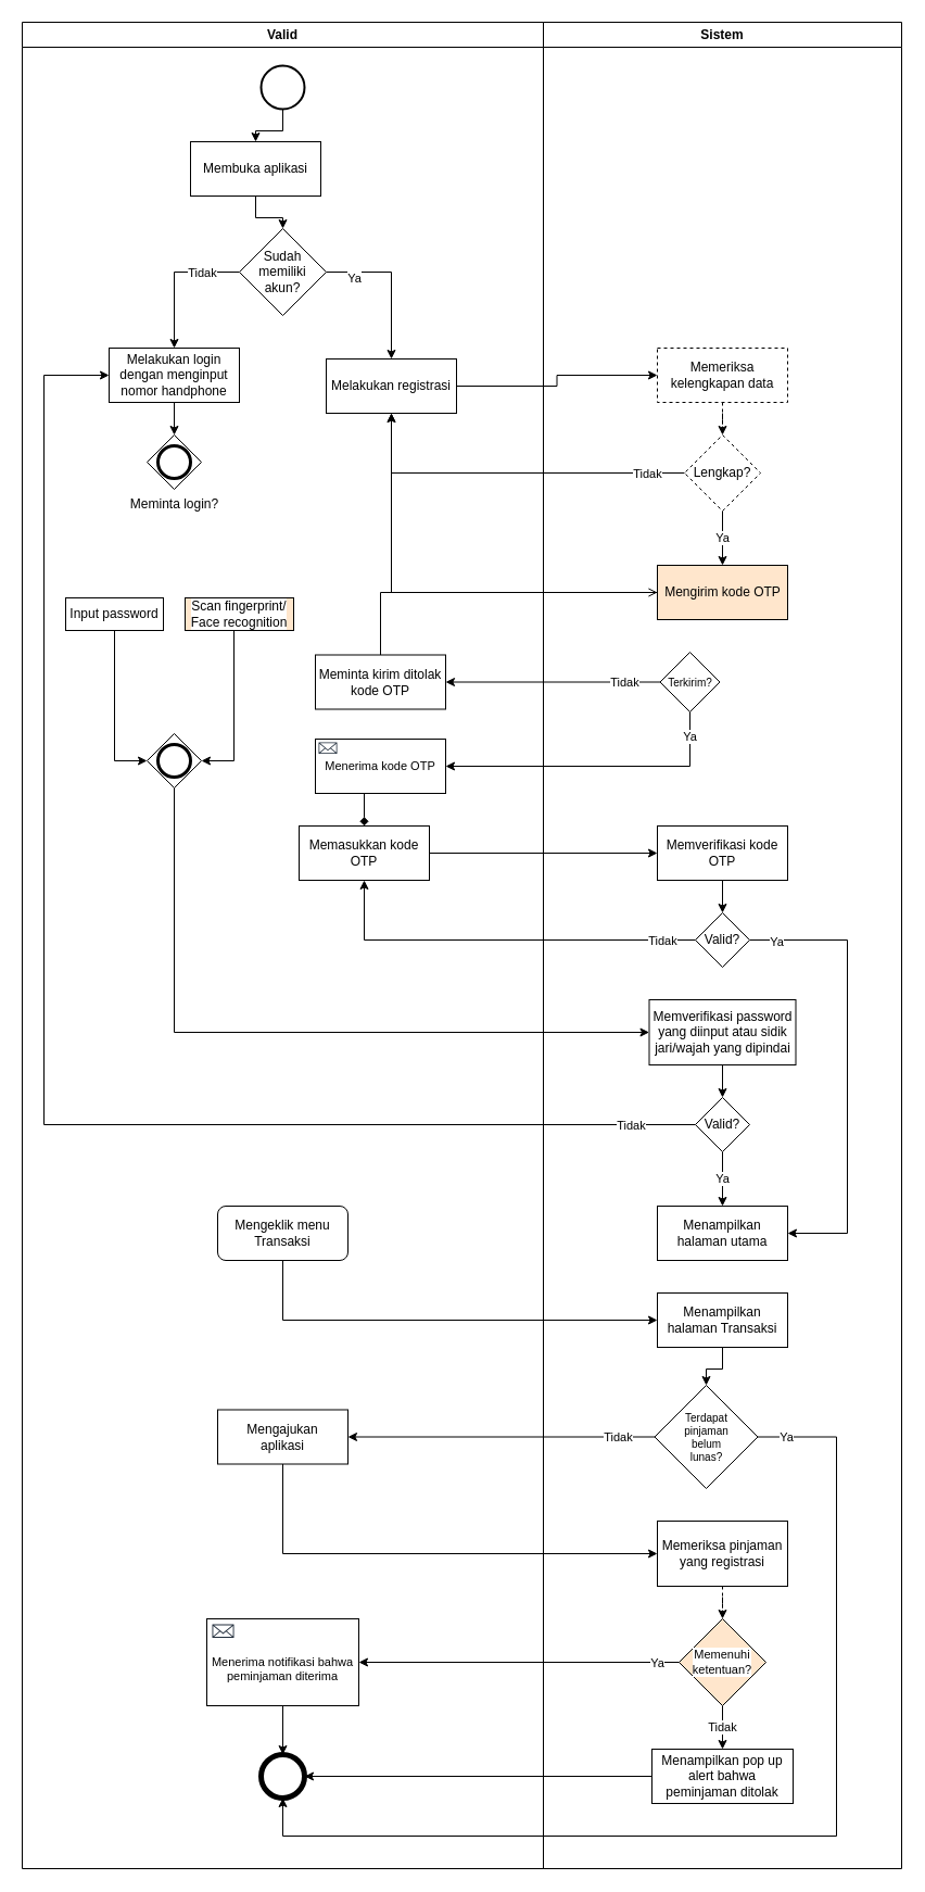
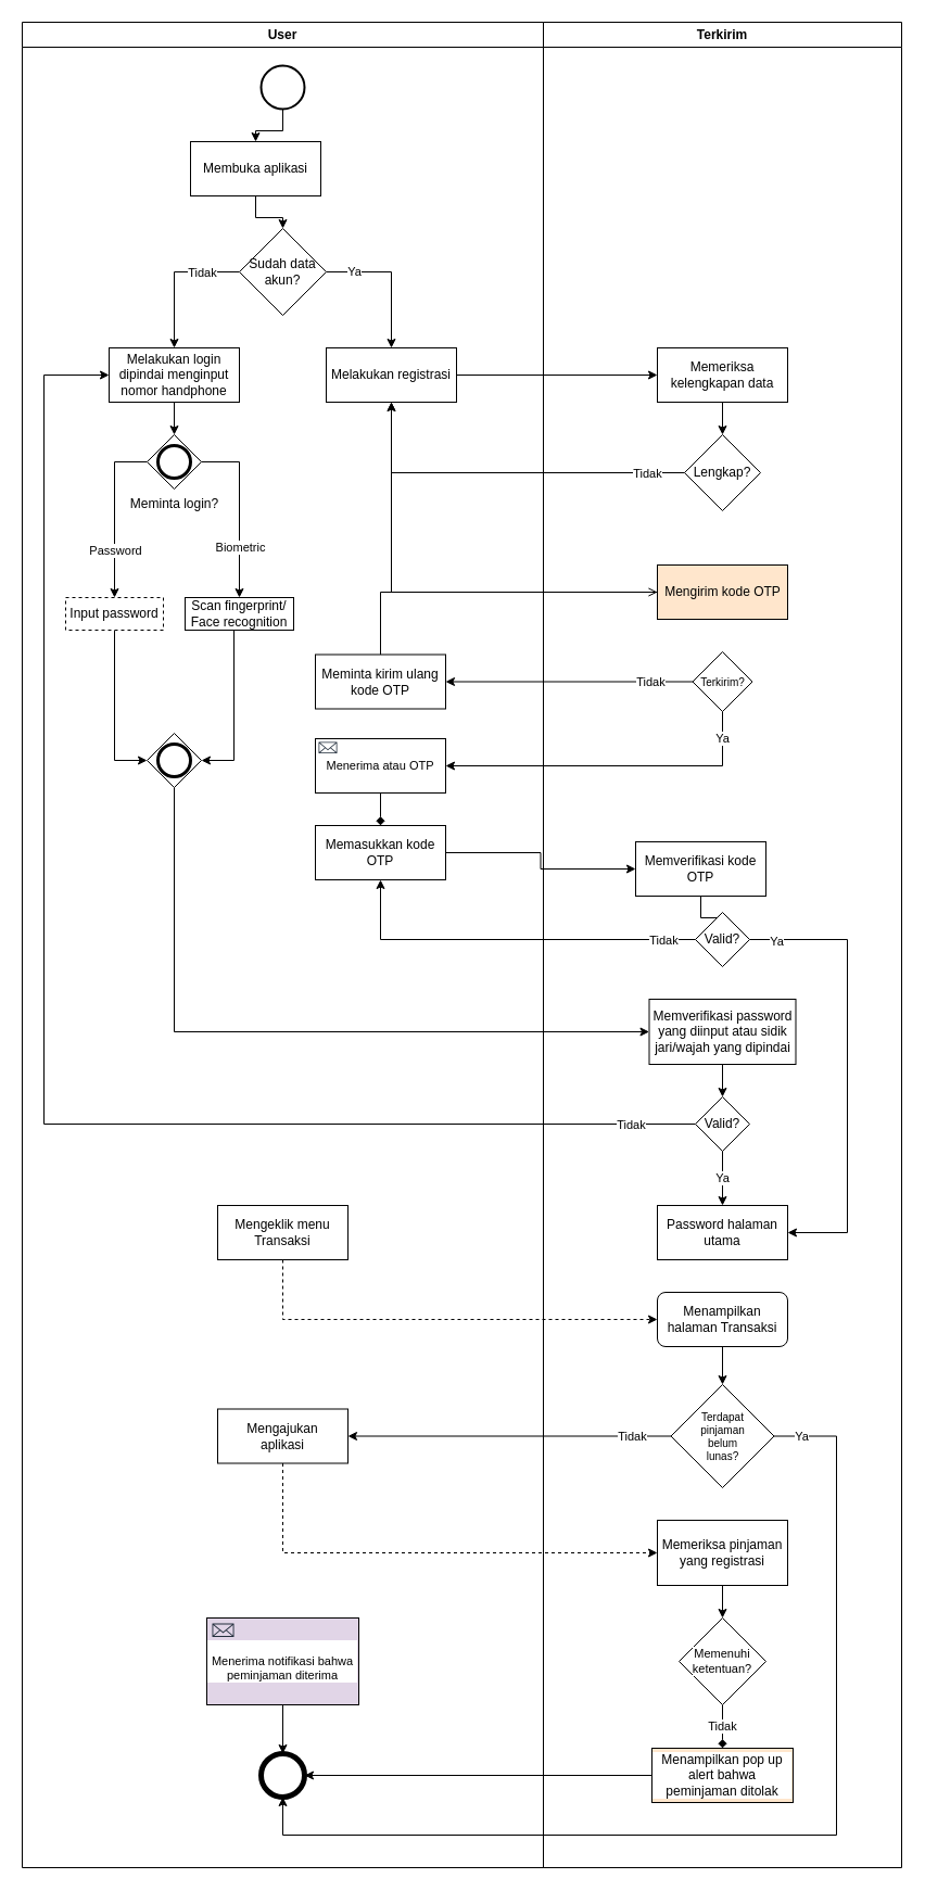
- <mxCell id="2" value="Valid" style="swimlane;whiteSpace=wrap;html=1;" parent="1" vertex="1"><mxGeometry x="20" y="20" width="480" height="1700" as="geometry" /></mxCell>
+ <mxCell id="2" value="User" style="swimlane;whiteSpace=wrap;html=1;" parent="1" vertex="1"><mxGeometry x="20" y="20" width="480" height="1700" as="geometry" /></mxCell>
- <mxCell id="36" value="Sistem" style="swimlane;whiteSpace=wrap;html=1;" parent="1" vertex="1"><mxGeometry x="500" y="20" width="330" height="1700" as="geometry" /></mxCell>
+ <mxCell id="36" value="Terkirim" style="swimlane;whiteSpace=wrap;html=1;" parent="1" vertex="1"><mxGeometry x="500" y="20" width="330" height="1700" as="geometry" /></mxCell>
- <mxCell id="11" value="Sudah memiliki akun?" style="rhombus;whiteSpace=wrap;html=1;strokeWidth=1;" parent="2" vertex="1"><mxGeometry x="200" y="190" width="80" height="80" as="geometry" /></mxCell>
+ <mxCell id="11" value="Sudah data akun?" style="rhombus;whiteSpace=wrap;html=1;strokeWidth=1;" parent="2" vertex="1"><mxGeometry x="200" y="190" width="80" height="80" as="geometry" /></mxCell>
- <mxCell id="14" value="Melakukan login dengan menginput nomor handphone" style="whiteSpace=wrap;html=1;strokeWidth=1;" parent="2" vertex="1"><mxGeometry x="80" y="300" width="120" height="50" as="geometry" /></mxCell>
+ <mxCell id="14" value="Melakukan login dipindai menginput nomor handphone" style="whiteSpace=wrap;html=1;strokeWidth=1;" parent="2" vertex="1"><mxGeometry x="80" y="300" width="120" height="50" as="geometry" /></mxCell>
- <mxCell id="43" value="Memeriksa kelengkapan data" style="whiteSpace=wrap;html=1;strokeWidth=1;dashed=1;" parent="36" vertex="1"><mxGeometry x="105" y="300" width="120" height="50" as="geometry" /></mxCell>
+ <mxCell id="43" value="Memeriksa kelengkapan data" style="whiteSpace=wrap;html=1;strokeWidth=1;" parent="36" vertex="1"><mxGeometry x="105" y="300" width="120" height="50" as="geometry" /></mxCell>
- <mxCell id="13" value="Melakukan registrasi" style="whiteSpace=wrap;html=1;strokeWidth=1;" parent="2" vertex="1"><mxGeometry x="280" y="310" width="120" height="50" as="geometry" /></mxCell>
+ <mxCell id="13" value="Melakukan registrasi" style="whiteSpace=wrap;html=1;strokeWidth=1;" parent="2" vertex="1"><mxGeometry x="280" y="300" width="120" height="50" as="geometry" /></mxCell>
- <mxCell id="42" value="" style="edgeStyle=orthogonalEdgeStyle;rounded=0;orthogonalLoop=1;jettySize=auto;html=1;dashed=1;" parent="36" source="43" target="45" edge="1"><mxGeometry relative="1" as="geometry" /></mxCell>
+ <mxCell id="42" value="" style="edgeStyle=orthogonalEdgeStyle;rounded=0;orthogonalLoop=1;jettySize=auto;html=1;" parent="36" source="43" target="45" edge="1"><mxGeometry relative="1" as="geometry" /></mxCell>
- <mxCell id="45" value="Lengkap?" style="rhombus;whiteSpace=wrap;html=1;strokeWidth=1;dashed=1;" parent="36" vertex="1"><mxGeometry x="130" y="380" width="70" height="70" as="geometry" /></mxCell>
+ <mxCell id="45" value="Lengkap?" style="rhombus;whiteSpace=wrap;html=1;strokeWidth=1;" parent="36" vertex="1"><mxGeometry x="130" y="380" width="70" height="70" as="geometry" /></mxCell>
+ <mxCell id="15" value="" style="edgeStyle=orthogonalEdgeStyle;rounded=0;orthogonalLoop=1;jettySize=auto;html=1;exitX=1;exitY=0.5;exitDx=0;exitDy=0;exitPerimeter=0;" parent="2" source="19" target="21" edge="1"><mxGeometry relative="1" as="geometry"><mxPoint x="205" y="480" as="targetPoint" /></mxGeometry></mxCell>
+ <mxCell id="16" value="Biometric" style="edgeLabel;html=1;align=center;verticalAlign=middle;resizable=0;points=[];" parent="15" vertex="1" connectable="0"><mxGeometry x="-0.015" y="2" relative="1" as="geometry"><mxPoint x="-2" y="34" as="offset" /></mxGeometry></mxCell>
+ <mxCell id="17" value="" style="edgeStyle=orthogonalEdgeStyle;rounded=0;orthogonalLoop=1;jettySize=auto;html=1;exitX=0;exitY=0.5;exitDx=0;exitDy=0;exitPerimeter=0;" parent="2" source="19" target="23" edge="1"><mxGeometry relative="1" as="geometry"><mxPoint x="85" y="480" as="targetPoint" /></mxGeometry></mxCell>
+ <mxCell id="18" value="Password" style="edgeLabel;html=1;align=center;verticalAlign=middle;resizable=0;points=[];" parent="17" vertex="1" connectable="0"><mxGeometry x="0.095" y="-1" relative="1" as="geometry"><mxPoint x="1" y="26" as="offset" /></mxGeometry></mxCell>
- <mxCell id="44" value="Ya" style="edgeStyle=orthogonalEdgeStyle;rounded=0;orthogonalLoop=1;jettySize=auto;html=1;fontSize=11;" parent="36" source="45" target="55" edge="1"><mxGeometry relative="1" as="geometry" /></mxCell>
- <mxCell id="23" value="Input password" style="whiteSpace=wrap;html=1;verticalAlign=middle;labelBackgroundColor=#ffffff;" parent="2" vertex="1"><mxGeometry x="40" y="530" width="90" height="30" as="geometry" /></mxCell>
+ <mxCell id="23" value="Input password" style="whiteSpace=wrap;html=1;verticalAlign=middle;labelBackgroundColor=#ffffff;dashed=1;" parent="2" vertex="1"><mxGeometry x="40" y="530" width="90" height="30" as="geometry" /></mxCell>
- <mxCell id="21" value="Scan fingerprint/&lt;br&gt;Face recognition" style="whiteSpace=wrap;html=1;verticalAlign=middle;labelBackgroundColor=#ffffff;fillColor=#ffe6cc;" parent="2" vertex="1"><mxGeometry x="150" y="530" width="100" height="30" as="geometry" /></mxCell>
+ <mxCell id="21" value="Scan fingerprint/&lt;br&gt;Face recognition" style="whiteSpace=wrap;html=1;verticalAlign=middle;labelBackgroundColor=#ffffff;" parent="2" vertex="1"><mxGeometry x="150" y="530" width="100" height="30" as="geometry" /></mxCell>
- <mxCell id="61" value="Terkirim?" style="rhombus;whiteSpace=wrap;html=1;dashed=0;strokeWidth=1;fontSize=10;" parent="36" vertex="1"><mxGeometry x="107.5" y="580" width="55" height="55" as="geometry" /></mxCell>
+ <mxCell id="61" value="Terkirim?" style="rhombus;whiteSpace=wrap;html=1;dashed=0;strokeWidth=1;fontSize=10;" parent="36" vertex="1"><mxGeometry x="137.5" y="580" width="55" height="55" as="geometry" /></mxCell>
- <mxCell id="35" value="Meminta kirim ditolak kode OTP" style="whiteSpace=wrap;html=1;fontSize=12;dashed=0;strokeWidth=1;" parent="2" vertex="1"><mxGeometry x="270" y="582.5" width="120" height="50" as="geometry" /></mxCell>
+ <mxCell id="35" value="Meminta kirim ulang kode OTP" style="whiteSpace=wrap;html=1;fontSize=12;dashed=0;strokeWidth=1;" parent="2" vertex="1"><mxGeometry x="270" y="582.5" width="120" height="50" as="geometry" /></mxCell>
- <mxCell id="31" value="Menerima kode OTP" style="whiteSpace=wrap;html=1;fontSize=11;dashed=0;strokeWidth=1;" parent="2" vertex="1"><mxGeometry x="270" y="660" width="120" height="50" as="geometry" /></mxCell>
+ <mxCell id="31" value="Menerima atau OTP" style="whiteSpace=wrap;html=1;fontSize=11;dashed=0;strokeWidth=1;" parent="2" vertex="1"><mxGeometry x="270" y="660" width="120" height="50" as="geometry" /></mxCell>
- <mxCell id="33" value="Memasukkan kode&lt;br style=&quot;font-size: 12px;&quot;&gt;OTP" style="whiteSpace=wrap;html=1;fontSize=12;dashed=0;strokeWidth=1;" parent="2" vertex="1"><mxGeometry x="255" y="740" width="120" height="50" as="geometry" /></mxCell>
+ <mxCell id="33" value="Memasukkan kode&lt;br style=&quot;font-size: 12px;&quot;&gt;OTP" style="whiteSpace=wrap;html=1;fontSize=12;dashed=0;strokeWidth=1;" parent="2" vertex="1"><mxGeometry x="270" y="740" width="120" height="50" as="geometry" /></mxCell>
- <mxCell id="57" value="Memverifikasi kode OTP" style="whiteSpace=wrap;html=1;fontSize=12;dashed=0;strokeWidth=1;" parent="36" vertex="1"><mxGeometry x="105" y="740" width="120" height="50" as="geometry" /></mxCell>
+ <mxCell id="57" value="Memverifikasi kode OTP" style="whiteSpace=wrap;html=1;fontSize=12;dashed=0;strokeWidth=1;" parent="36" vertex="1"><mxGeometry x="85" y="755" width="120" height="50" as="geometry" /></mxCell>
- <mxCell id="25" value="Mengeklik menu Transaksi" style="whiteSpace=wrap;html=1;labelBackgroundColor=#ffffff;rounded=1;" parent="2" vertex="1"><mxGeometry x="180" y="1090" width="120" height="50" as="geometry" /></mxCell>
+ <mxCell id="25" value="Mengeklik menu Transaksi" style="whiteSpace=wrap;html=1;labelBackgroundColor=#ffffff;" parent="2" vertex="1"><mxGeometry x="180" y="1090" width="120" height="50" as="geometry" /></mxCell>
- <mxCell id="41" value="Menampilkan halaman utama" style="whiteSpace=wrap;html=1;labelBackgroundColor=#ffffff;" parent="36" vertex="1"><mxGeometry x="105" y="1090" width="120" height="50" as="geometry" /></mxCell>
+ <mxCell id="41" value="Password halaman utama" style="whiteSpace=wrap;html=1;labelBackgroundColor=#ffffff;" parent="36" vertex="1"><mxGeometry x="105" y="1090" width="120" height="50" as="geometry" /></mxCell>
- <mxCell id="68" value="" style="edgeStyle=orthogonalEdgeStyle;rounded=0;orthogonalLoop=1;jettySize=auto;html=1;exitX=0.5;exitY=1;exitDx=0;exitDy=0;entryX=0;entryY=0.5;entryDx=0;entryDy=0;" parent="1" source="25" target="47" edge="1"><mxGeometry relative="1" as="geometry" /></mxCell>
+ <mxCell id="68" value="" style="edgeStyle=orthogonalEdgeStyle;rounded=0;orthogonalLoop=1;jettySize=auto;html=1;exitX=0.5;exitY=1;exitDx=0;exitDy=0;entryX=0;entryY=0.5;entryDx=0;entryDy=0;dashed=1;" parent="1" source="25" target="47" edge="1"><mxGeometry relative="1" as="geometry" /></mxCell>
- <mxCell id="47" value="Menampilkan halaman Transaksi" style="whiteSpace=wrap;html=1;labelBackgroundColor=#ffffff;" parent="36" vertex="1"><mxGeometry x="105" y="1170" width="120" height="50" as="geometry" /></mxCell>
+ <mxCell id="47" value="Menampilkan halaman Transaksi" style="whiteSpace=wrap;html=1;labelBackgroundColor=#ffffff;rounded=1;" parent="36" vertex="1"><mxGeometry x="105" y="1170" width="120" height="50" as="geometry" /></mxCell>
- <mxCell id="48" value="Terdapat&lt;br&gt;pinjaman&lt;br&gt;belum&lt;br&gt;lunas?" style="rhombus;whiteSpace=wrap;html=1;labelBackgroundColor=#ffffff;fontSize=10;" parent="36" vertex="1"><mxGeometry x="102.5" y="1255" width="95" height="95" as="geometry" /></mxCell>
+ <mxCell id="48" value="Terdapat&lt;br&gt;pinjaman&lt;br&gt;belum&lt;br&gt;lunas?" style="rhombus;whiteSpace=wrap;html=1;labelBackgroundColor=#ffffff;fontSize=10;" parent="36" vertex="1"><mxGeometry x="117.5" y="1255" width="95" height="95" as="geometry" /></mxCell>
- <mxCell id="71" value="" style="edgeStyle=orthogonalEdgeStyle;rounded=0;orthogonalLoop=1;jettySize=auto;html=1;fontSize=12;exitX=0.5;exitY=1;exitDx=0;exitDy=0;entryX=0;entryY=0.5;entryDx=0;entryDy=0;" parent="1" source="26" target="50" edge="1"><mxGeometry relative="1" as="geometry" /></mxCell>
+ <mxCell id="71" value="" style="edgeStyle=orthogonalEdgeStyle;rounded=0;orthogonalLoop=1;jettySize=auto;html=1;fontSize=12;exitX=0.5;exitY=1;exitDx=0;exitDy=0;entryX=0;entryY=0.5;entryDx=0;entryDy=0;dashed=1;" parent="1" source="26" target="50" edge="1"><mxGeometry relative="1" as="geometry" /></mxCell>
- <mxCell id="49" value="" style="edgeStyle=orthogonalEdgeStyle;rounded=0;orthogonalLoop=1;jettySize=auto;html=1;fontSize=11;dashed=1;" parent="36" source="50" target="52" edge="1"><mxGeometry relative="1" as="geometry" /></mxCell>
+ <mxCell id="49" value="" style="edgeStyle=orthogonalEdgeStyle;rounded=0;orthogonalLoop=1;jettySize=auto;html=1;fontSize=11;" parent="36" source="50" target="52" edge="1"><mxGeometry relative="1" as="geometry" /></mxCell>
- <mxCell id="28" value="&lt;br&gt;Menerima notifikasi bahwa peminjaman diterima" style="whiteSpace=wrap;html=1;fontSize=11;labelBackgroundColor=#ffffff;verticalAlign=middle;" parent="2" vertex="1"><mxGeometry x="170" y="1470" width="140" height="80" as="geometry" /></mxCell>
+ <mxCell id="28" value="&lt;br&gt;Menerima notifikasi bahwa peminjaman diterima" style="whiteSpace=wrap;html=1;fontSize=11;labelBackgroundColor=#ffffff;verticalAlign=middle;fillColor=#e1d5e7;" parent="2" vertex="1"><mxGeometry x="170" y="1470" width="140" height="80" as="geometry" /></mxCell>
- <mxCell id="72" value="" style="edgeStyle=orthogonalEdgeStyle;rounded=0;orthogonalLoop=1;jettySize=auto;html=1;fontSize=11;" parent="1" source="52" target="28" edge="1"><mxGeometry relative="1" as="geometry" /></mxCell>
- <mxCell id="73" value="Ya" style="edgeLabel;html=1;align=center;verticalAlign=middle;resizable=0;points=[];fontSize=11;" parent="72" vertex="1" connectable="0"><mxGeometry x="-0.663" relative="1" as="geometry"><mxPoint x="29" as="offset" /></mxGeometry></mxCell>
- <mxCell id="52" value="Memenuhi&lt;br style=&quot;font-size: 11px;&quot;&gt;ketentuan?" style="rhombus;whiteSpace=wrap;html=1;labelBackgroundColor=#ffffff;fontSize=11;fillColor=#ffe6cc;" parent="36" vertex="1"><mxGeometry x="125" y="1470" width="80" height="80" as="geometry" /></mxCell>
+ <mxCell id="52" value="Memenuhi&lt;br style=&quot;font-size: 11px;&quot;&gt;ketentuan?" style="rhombus;whiteSpace=wrap;html=1;labelBackgroundColor=#ffffff;fontSize=11;" parent="36" vertex="1"><mxGeometry x="125" y="1470" width="80" height="80" as="geometry" /></mxCell>
- <mxCell id="51" value="Tidak" style="edgeStyle=orthogonalEdgeStyle;rounded=0;orthogonalLoop=1;jettySize=auto;html=1;fontSize=11;" parent="36" source="52" target="53" edge="1"><mxGeometry relative="1" as="geometry"><mxPoint as="offset" /></mxGeometry></mxCell>
+ <mxCell id="51" value="Tidak" style="edgeStyle=orthogonalEdgeStyle;rounded=0;orthogonalLoop=1;jettySize=auto;html=1;fontSize=11;endArrow=diamond;" parent="36" source="52" target="53" edge="1"><mxGeometry relative="1" as="geometry"><mxPoint as="offset" /></mxGeometry></mxCell>
- <mxCell id="53" value="Menampilkan pop up alert bahwa peminjaman ditolak" style="whiteSpace=wrap;html=1;labelBackgroundColor=#ffffff;" parent="36" vertex="1"><mxGeometry x="100" y="1590" width="130" height="50" as="geometry" /></mxCell>
+ <mxCell id="53" value="Menampilkan pop up alert bahwa peminjaman ditolak" style="whiteSpace=wrap;html=1;labelBackgroundColor=#ffffff;fillColor=#ffe6cc;" parent="36" vertex="1"><mxGeometry x="100" y="1590" width="130" height="50" as="geometry" /></mxCell>
